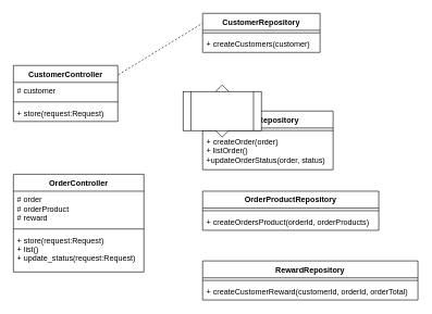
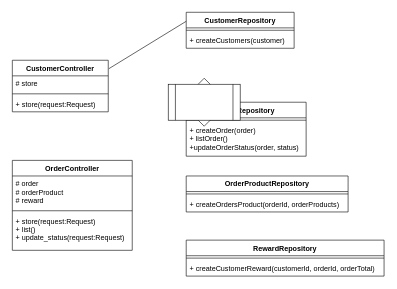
- <mxCell id="19" value="" style="endArrow=none;html=1;entryX=0;entryY=0.25;entryDx=0;entryDy=0;exitX=1.006;exitY=0.164;exitDx=0;exitDy=0;exitPerimeter=0;dashed=1;" edge="1" parent="1" source="2" target="16"><mxGeometry width="50" height="50" relative="1" as="geometry"><mxPoint x="320" y="240" as="sourcePoint" /><mxPoint x="370" y="190" as="targetPoint" /></mxGeometry></mxCell>
+ <mxCell id="19" value="" style="endArrow=none;html=1;entryX=0;entryY=0.25;entryDx=0;entryDy=0;exitX=1.006;exitY=0.164;exitDx=0;exitDy=0;exitPerimeter=0;" edge="1" parent="1" source="2" target="16"><mxGeometry width="50" height="50" relative="1" as="geometry"><mxPoint x="320" y="240" as="sourcePoint" /><mxPoint x="370" y="190" as="targetPoint" /></mxGeometry></mxCell>
- <mxCell id="3" value="# customer" style="text;strokeColor=none;fillColor=none;align=left;verticalAlign=top;spacingLeft=4;spacingRight=4;overflow=hidden;rotatable=0;points=[[0,0.5],[1,0.5]];portConstraint=eastwest;" vertex="1" parent="2"><mxGeometry y="26" width="160" height="26" as="geometry" /></mxCell>
+ <mxCell id="3" value="# store" style="text;strokeColor=none;fillColor=none;align=left;verticalAlign=top;spacingLeft=4;spacingRight=4;overflow=hidden;rotatable=0;points=[[0,0.5],[1,0.5]];portConstraint=eastwest;" vertex="1" parent="2"><mxGeometry y="26" width="160" height="26" as="geometry" /></mxCell>
